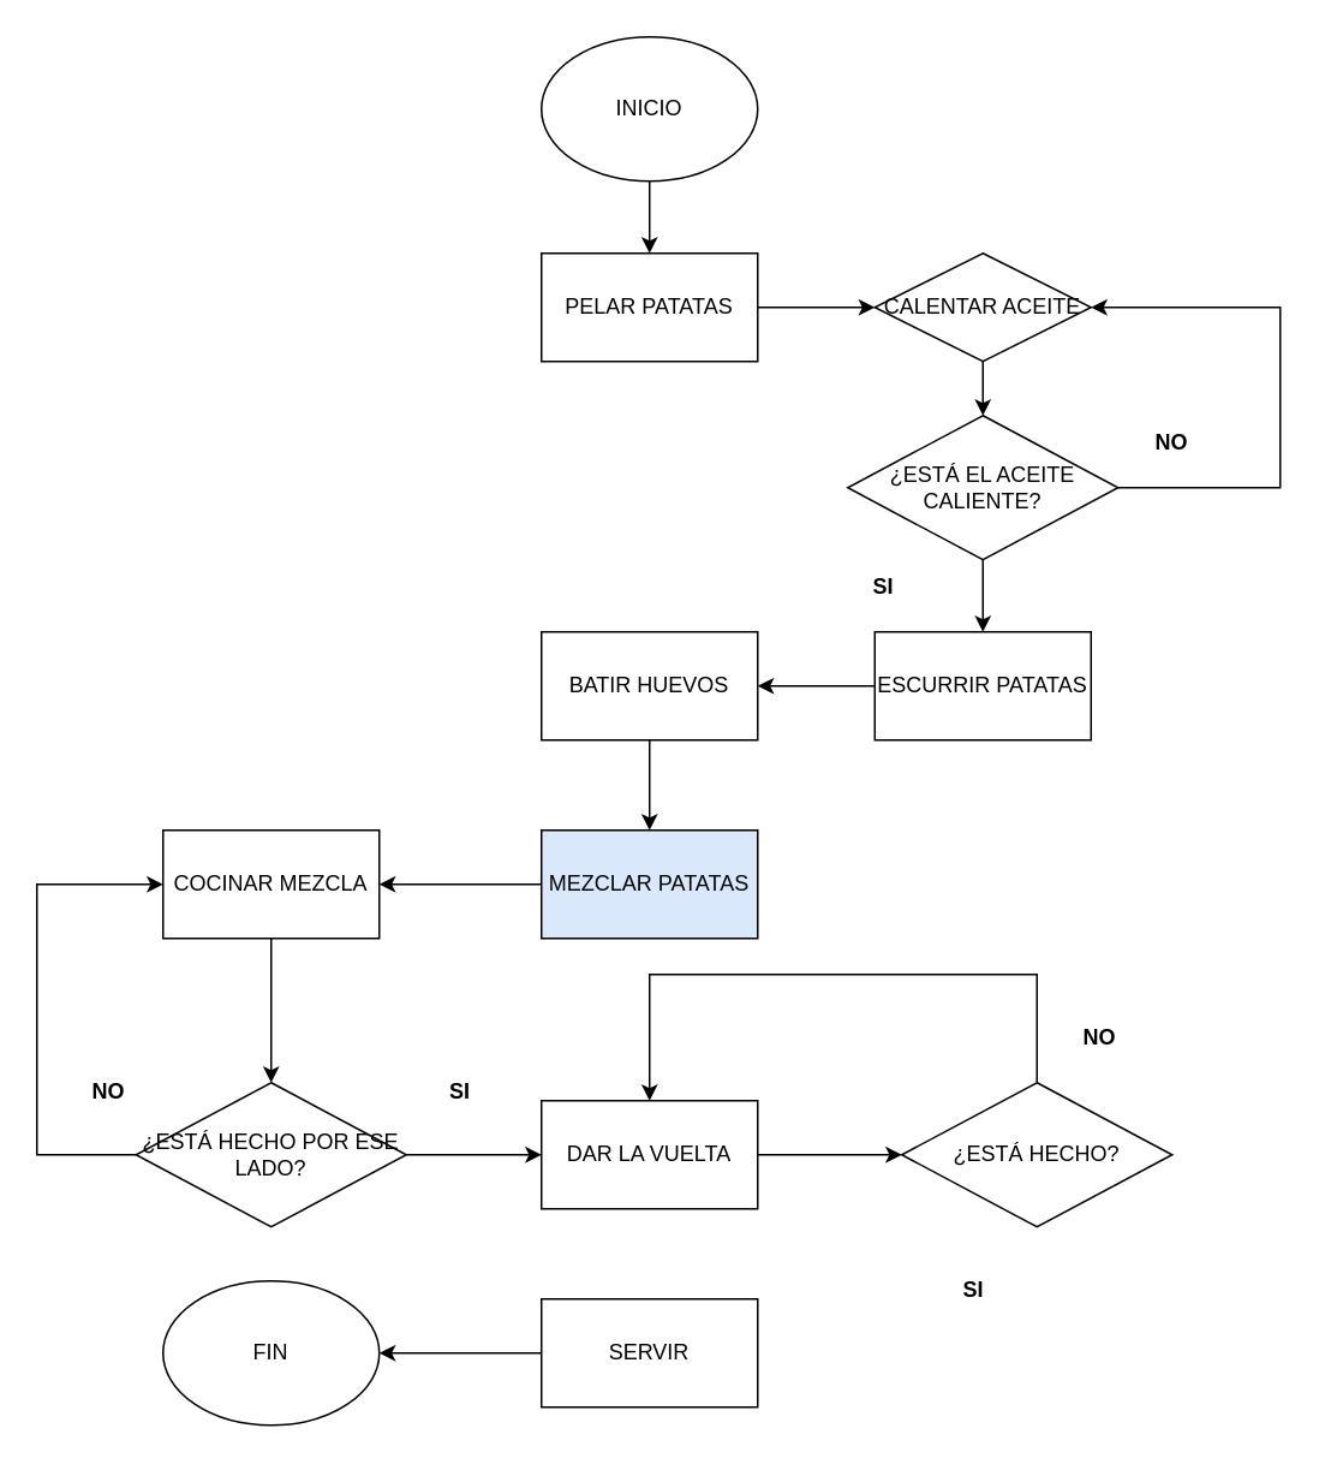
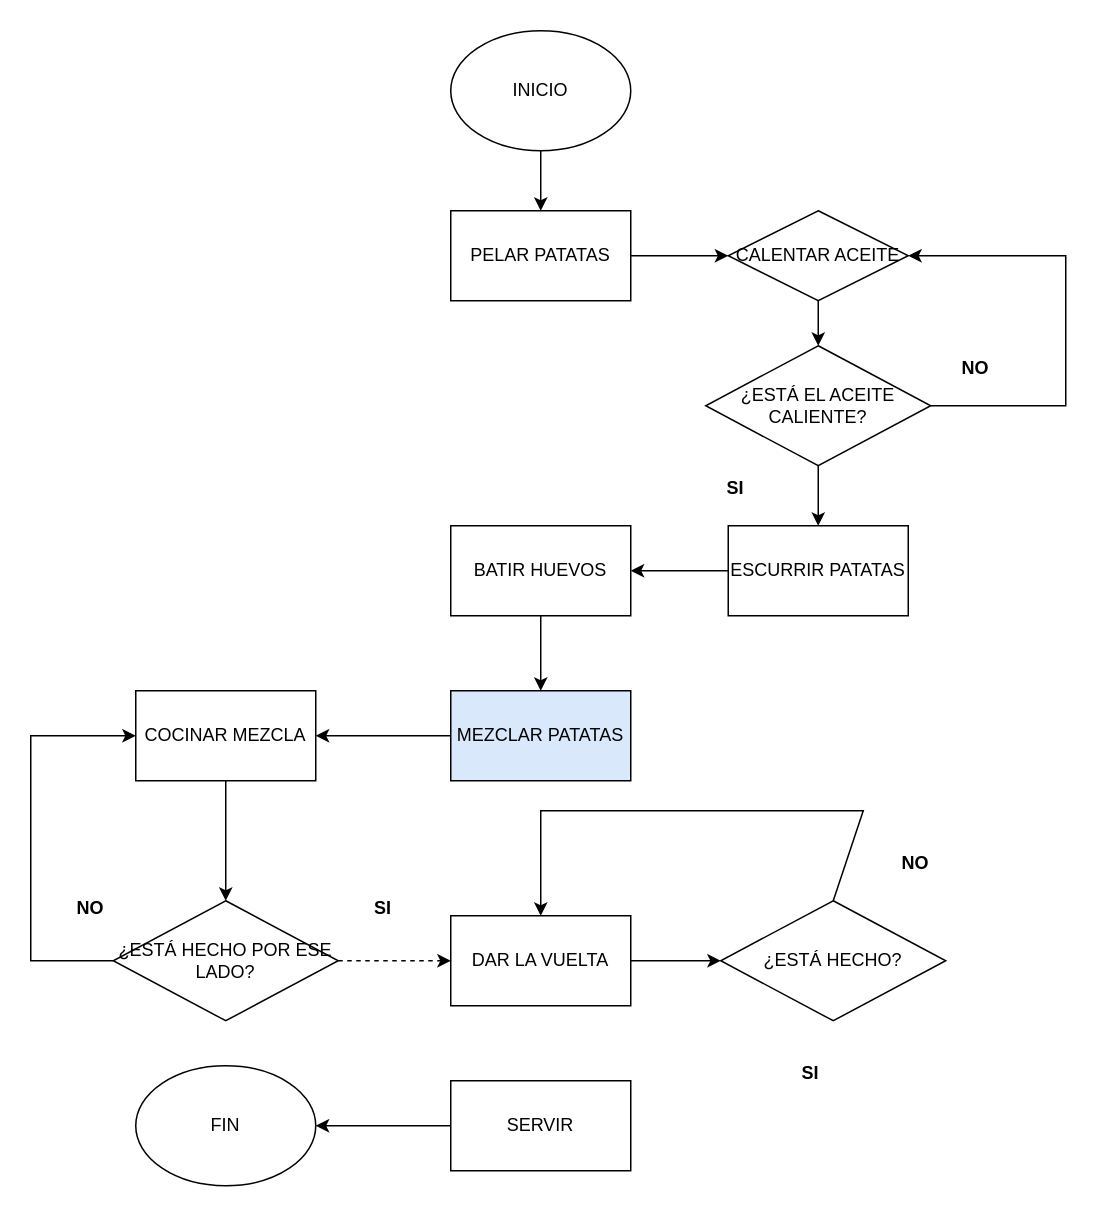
- <mxCell id="25" value="" style="endArrow=classic;html=1;rounded=0;entryX=0;entryY=0.5;entryDx=0;entryDy=0;exitX=1;exitY=0.5;exitDx=0;exitDy=0;" edge="1" parent="1" source="10" target="11"><mxGeometry width="50" height="50" relative="1" as="geometry"><mxPoint x="310" y="500" as="sourcePoint" /><mxPoint x="220" y="500" as="targetPoint" /></mxGeometry></mxCell>
+ <mxCell id="25" value="" style="endArrow=classic;html=1;rounded=0;entryX=0;entryY=0.5;entryDx=0;entryDy=0;exitX=1;exitY=0.5;exitDx=0;exitDy=0;dashed=1;" edge="1" parent="1" source="10" target="11"><mxGeometry width="50" height="50" relative="1" as="geometry"><mxPoint x="310" y="500" as="sourcePoint" /><mxPoint x="220" y="500" as="targetPoint" /></mxGeometry></mxCell>
- <mxCell id="12" value="¿ESTÁ HECHO?" style="rhombus;whiteSpace=wrap;html=1;" vertex="1" parent="1"><mxGeometry x="500" y="600" width="150" height="80" as="geometry" /></mxCell>
+ <mxCell id="12" value="¿ESTÁ HECHO?" style="rhombus;whiteSpace=wrap;html=1;" vertex="1" parent="1"><mxGeometry x="480" y="600" width="150" height="80" as="geometry" /></mxCell>
